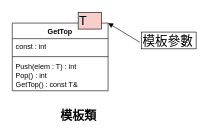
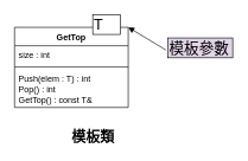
- <mxCell id="7" value="&lt;font style=&quot;font-size: 21px;&quot;&gt;T&lt;/font&gt;" style="html=1;whiteSpace=wrap;align=left;fillColor=#f8cecc;" vertex="1" parent="1"><mxGeometry x="130" y="20" width="39" height="28" as="geometry" /></mxCell>
+ <mxCell id="7" value="&lt;font style=&quot;font-size: 21px;&quot;&gt;T&lt;/font&gt;" style="html=1;whiteSpace=wrap;align=left;" vertex="1" parent="1"><mxGeometry x="130" y="20" width="39" height="28" as="geometry" /></mxCell>
- <mxCell id="8" value="&lt;span style=&quot;font-size: 21px;&quot;&gt;模板參數&lt;/span&gt;" style="html=1;whiteSpace=wrap;align=left;" vertex="1" parent="1"><mxGeometry x="236" y="53" width="91" height="28" as="geometry" /></mxCell>
+ <mxCell id="8" value="&lt;span style=&quot;font-size: 21px;&quot;&gt;模板參數&lt;/span&gt;" style="html=1;whiteSpace=wrap;align=left;fillColor=#e1d5e7;" vertex="1" parent="1"><mxGeometry x="236" y="53" width="91" height="28" as="geometry" /></mxCell>
- <mxCell id="3" value="const : int" style="text;strokeColor=none;fillColor=none;align=left;verticalAlign=top;spacingLeft=4;spacingRight=4;overflow=hidden;rotatable=0;points=[[0,0.5],[1,0.5]];portConstraint=eastwest;whiteSpace=wrap;html=1;" vertex="1" parent="2"><mxGeometry y="26" width="160" height="26" as="geometry" /></mxCell>
+ <mxCell id="3" value="size : int" style="text;strokeColor=none;fillColor=none;align=left;verticalAlign=top;spacingLeft=4;spacingRight=4;overflow=hidden;rotatable=0;points=[[0,0.5],[1,0.5]];portConstraint=eastwest;whiteSpace=wrap;html=1;" vertex="1" parent="2"><mxGeometry y="26" width="160" height="26" as="geometry" /></mxCell>
